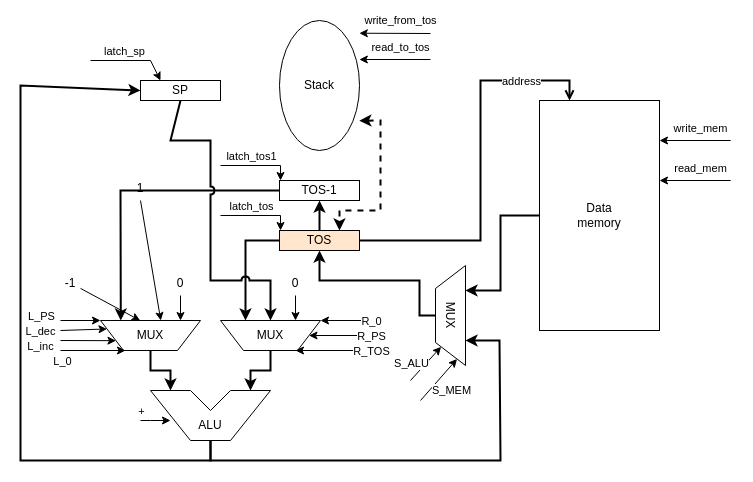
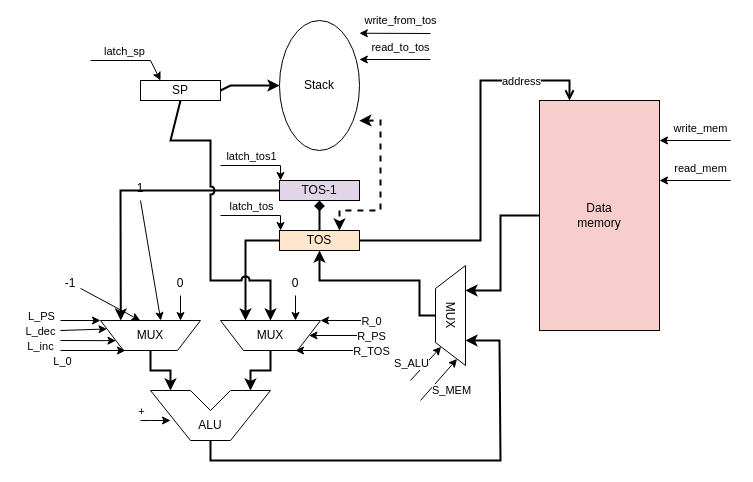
+ <mxCell id="36" value="" style="endArrow=classic;html=1;jumpStyle=arc;exitX=1;exitY=0.5;exitDx=0;exitDy=0;entryX=0;entryY=0.5;entryDx=0;entryDy=0;rounded=0;strokeWidth=2;" parent="1" source="32" target="11" edge="1"><mxGeometry width="50" height="50" relative="1" as="geometry"><mxPoint x="240" y="250" as="sourcePoint" /><mxPoint x="290" y="200" as="targetPoint" /><Array as="points"><mxPoint x="230" y="85" /></Array></mxGeometry></mxCell>
- <mxCell id="13" value="TOS-1" style="rounded=0;whiteSpace=wrap;html=1;" parent="1" vertex="1"><mxGeometry x="279" y="180" width="80" height="20" as="geometry" /></mxCell>
+ <mxCell id="13" value="TOS-1" style="rounded=0;whiteSpace=wrap;html=1;fillColor=#e1d5e7;" parent="1" vertex="1"><mxGeometry x="279" y="180" width="80" height="20" as="geometry" /></mxCell>
- <mxCell id="34" value="" style="endArrow=classic;html=1;rounded=0;entryX=0.5;entryY=1;entryDx=0;entryDy=0;exitX=0.5;exitY=0;exitDx=0;exitDy=0;strokeWidth=2;" parent="1" source="12" target="13" edge="1"><mxGeometry width="50" height="50" relative="1" as="geometry"><mxPoint x="305" y="305" as="sourcePoint" /><mxPoint x="305" y="330" as="targetPoint" /><Array as="points" /></mxGeometry></mxCell>
+ <mxCell id="34" value="" style="endArrow=diamond;html=1;rounded=0;entryX=0.5;entryY=1;entryDx=0;entryDy=0;exitX=0.5;exitY=0;exitDx=0;exitDy=0;strokeWidth=2;" parent="1" source="12" target="13" edge="1"><mxGeometry width="50" height="50" relative="1" as="geometry"><mxPoint x="305" y="305" as="sourcePoint" /><mxPoint x="305" y="330" as="targetPoint" /><Array as="points" /></mxGeometry></mxCell>
- <mxCell id="19" value="Data&lt;div&gt;memory&lt;/div&gt;" style="rounded=0;whiteSpace=wrap;html=1;" parent="1" vertex="1"><mxGeometry x="539" y="100" width="120" height="230" as="geometry" /></mxCell>
+ <mxCell id="19" value="Data&lt;div&gt;memory&lt;/div&gt;" style="rounded=0;whiteSpace=wrap;html=1;fillColor=#f8cecc;" parent="1" vertex="1"><mxGeometry x="539" y="100" width="120" height="230" as="geometry" /></mxCell>
- <mxCell id="33" value="" style="endArrow=classic;html=1;rounded=0;exitX=0.5;exitY=1;exitDx=0;exitDy=0;entryX=0;entryY=0.5;entryDx=0;entryDy=0;strokeWidth=2;" parent="1" source="10" target="32" edge="1"><mxGeometry width="50" height="50" relative="1" as="geometry"><mxPoint x="340" y="320" as="sourcePoint" /><mxPoint x="390" y="270" as="targetPoint" /><Array as="points"><mxPoint x="210" y="460" /><mxPoint x="20" y="460" /><mxPoint x="20" y="85" /></Array></mxGeometry></mxCell>
